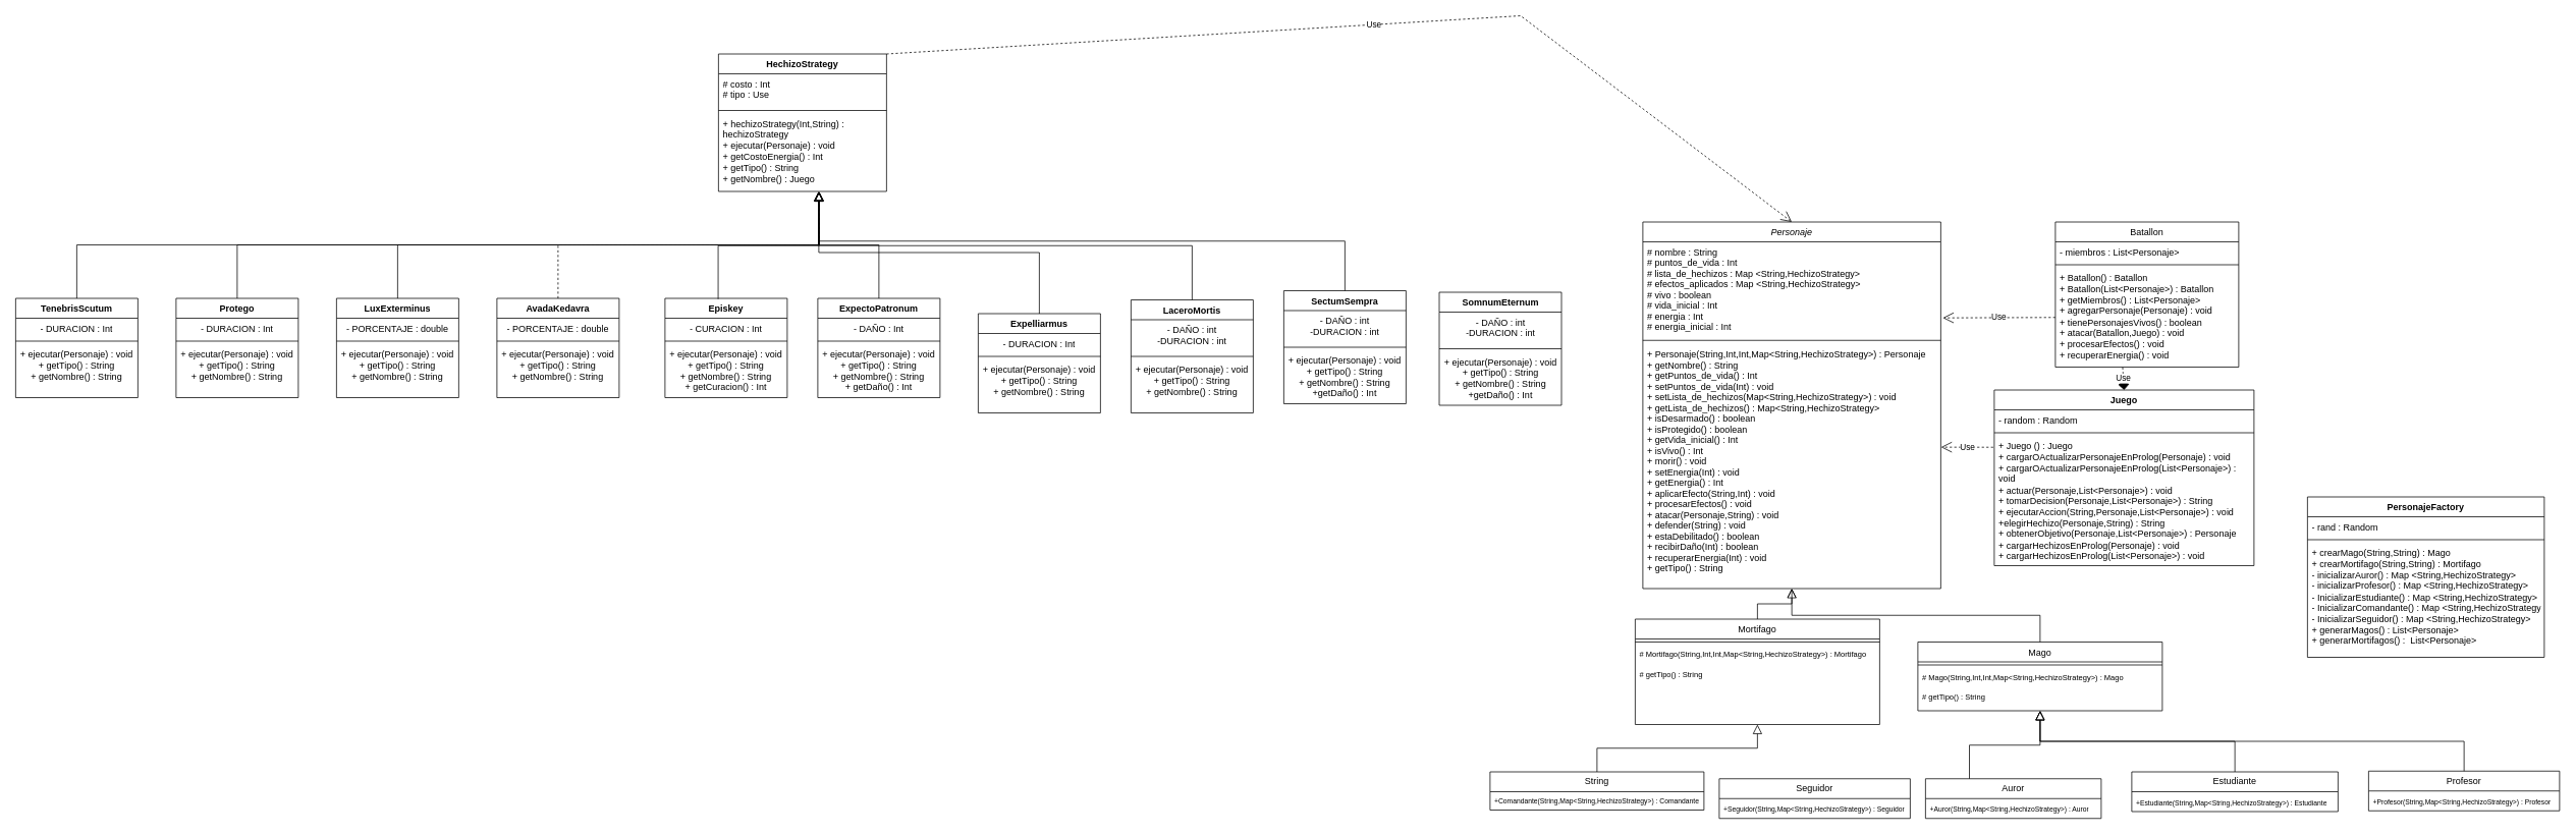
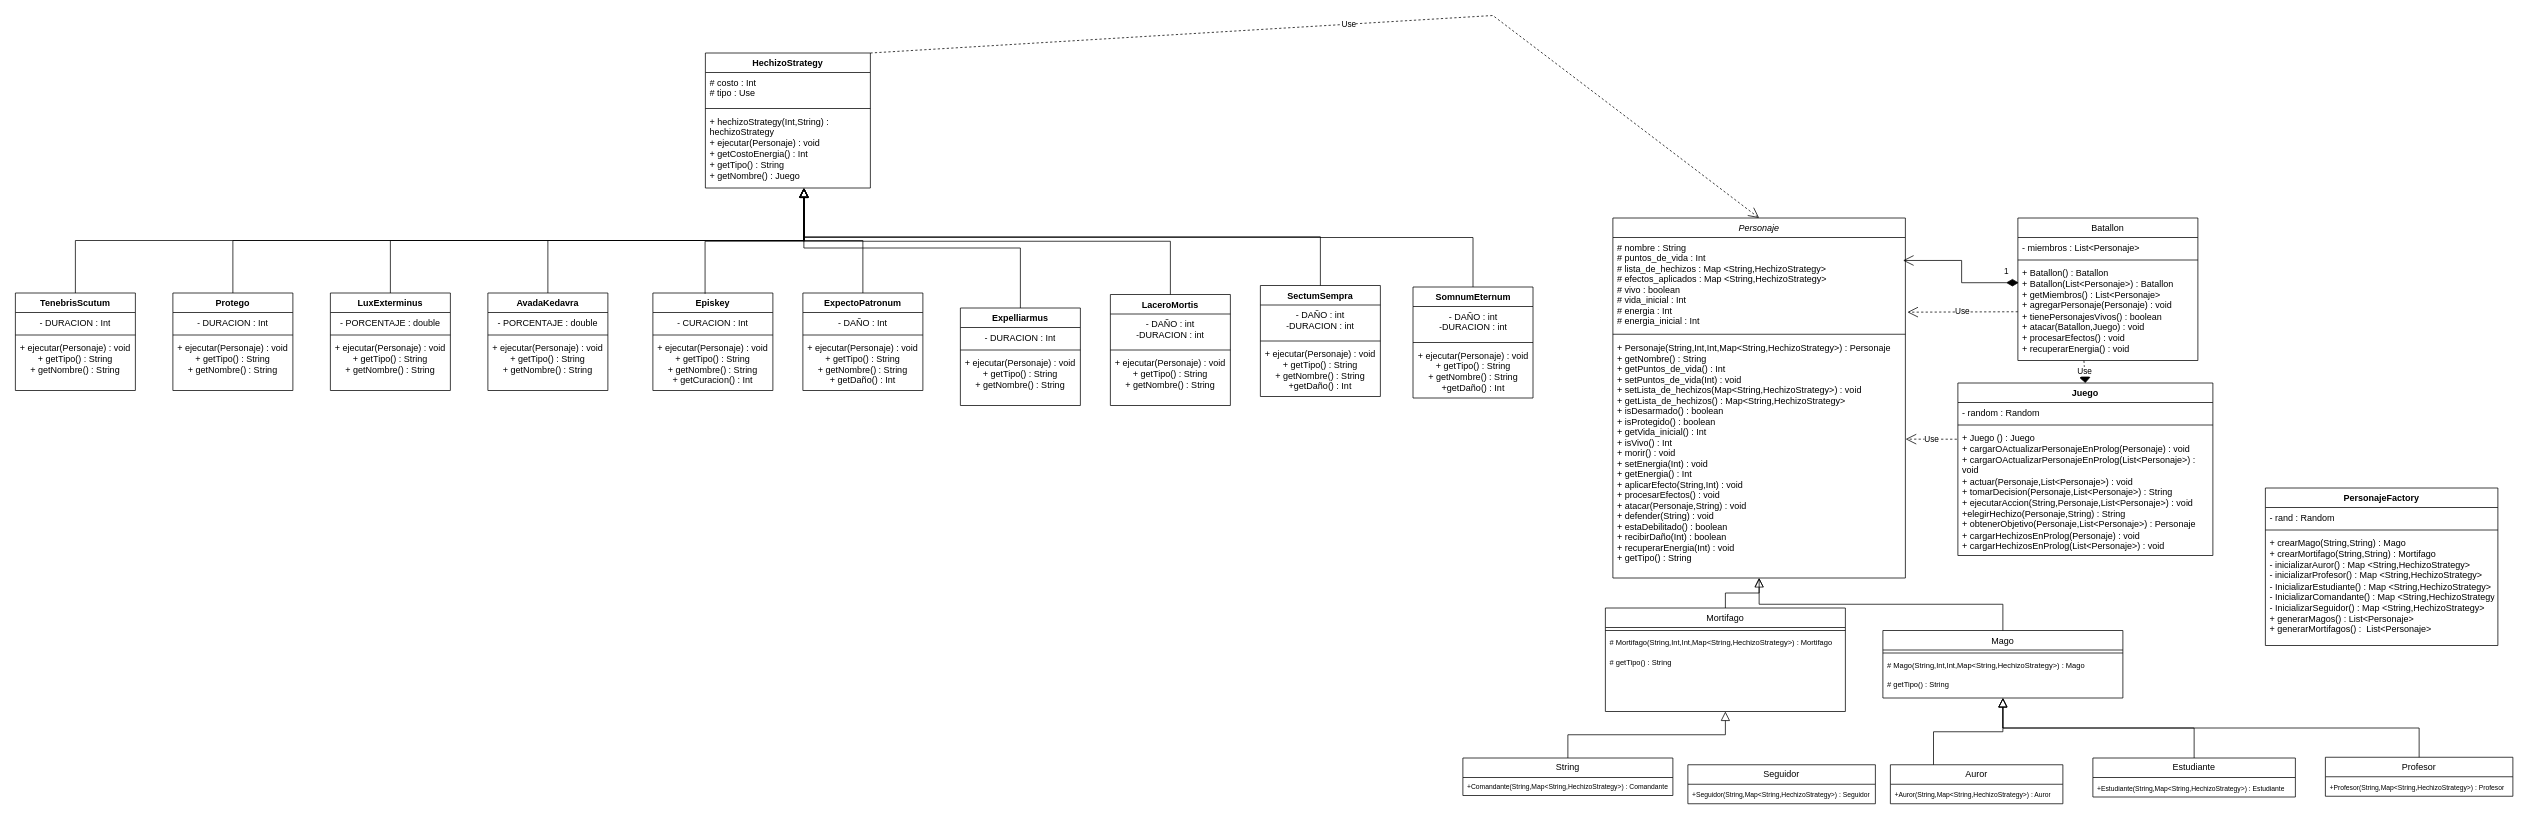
+ <mxCell id="91" value="" style="endArrow=block;endSize=10;endFill=0;shadow=0;strokeWidth=1;rounded=0;curved=0;edgeStyle=elbowEdgeStyle;elbow=vertical;entryX=0.598;entryY=1.002;entryDx=0;entryDy=0;entryPerimeter=0;exitX=0.5;exitY=0;exitDx=0;exitDy=0;" edge="1" parent="1" source="87" target="49"><mxGeometry width="160" relative="1" as="geometry"><mxPoint x="2025" y="290" as="sourcePoint" /><mxPoint x="1700" y="220" as="targetPoint" /></mxGeometry></mxCell>
+ <mxCell id="34" value="1" style="endArrow=open;html=1;endSize=12;startArrow=diamondThin;startSize=14;startFill=1;edgeStyle=orthogonalEdgeStyle;align=left;verticalAlign=bottom;rounded=0;entryX=0.992;entryY=0.118;entryDx=0;entryDy=0;entryPerimeter=0;exitX=0.005;exitY=0.202;exitDx=0;exitDy=0;exitPerimeter=0;" edge="1" parent="1" source="33" target="2"><mxGeometry x="-0.768" y="-6" relative="1" as="geometry"><mxPoint x="2660" y="690" as="sourcePoint" /><mxPoint x="2820" y="690" as="targetPoint" /><mxPoint as="offset" /></mxGeometry></mxCell>
- <mxCell id="97" value="" style="endArrow=block;endSize=10;endFill=0;shadow=0;strokeWidth=1;rounded=0;curved=0;edgeStyle=elbowEdgeStyle;elbow=vertical;exitX=0.5;exitY=0;exitDx=0;exitDy=0;entryX=0.598;entryY=1.005;entryDx=0;entryDy=0;entryPerimeter=0;dashed=1;" edge="1" parent="1" source="51" target="49"><mxGeometry width="160" relative="1" as="geometry"><mxPoint x="750" y="380" as="sourcePoint" /><mxPoint x="1050" y="250" as="targetPoint" /></mxGeometry></mxCell>
+ <mxCell id="97" value="" style="endArrow=block;endSize=10;endFill=0;shadow=0;strokeWidth=1;rounded=0;curved=0;edgeStyle=elbowEdgeStyle;elbow=vertical;exitX=0.5;exitY=0;exitDx=0;exitDy=0;entryX=0.598;entryY=1.005;entryDx=0;entryDy=0;entryPerimeter=0;" edge="1" parent="1" source="51" target="49"><mxGeometry width="160" relative="1" as="geometry"><mxPoint x="750" y="380" as="sourcePoint" /><mxPoint x="1050" y="250" as="targetPoint" /></mxGeometry></mxCell>
